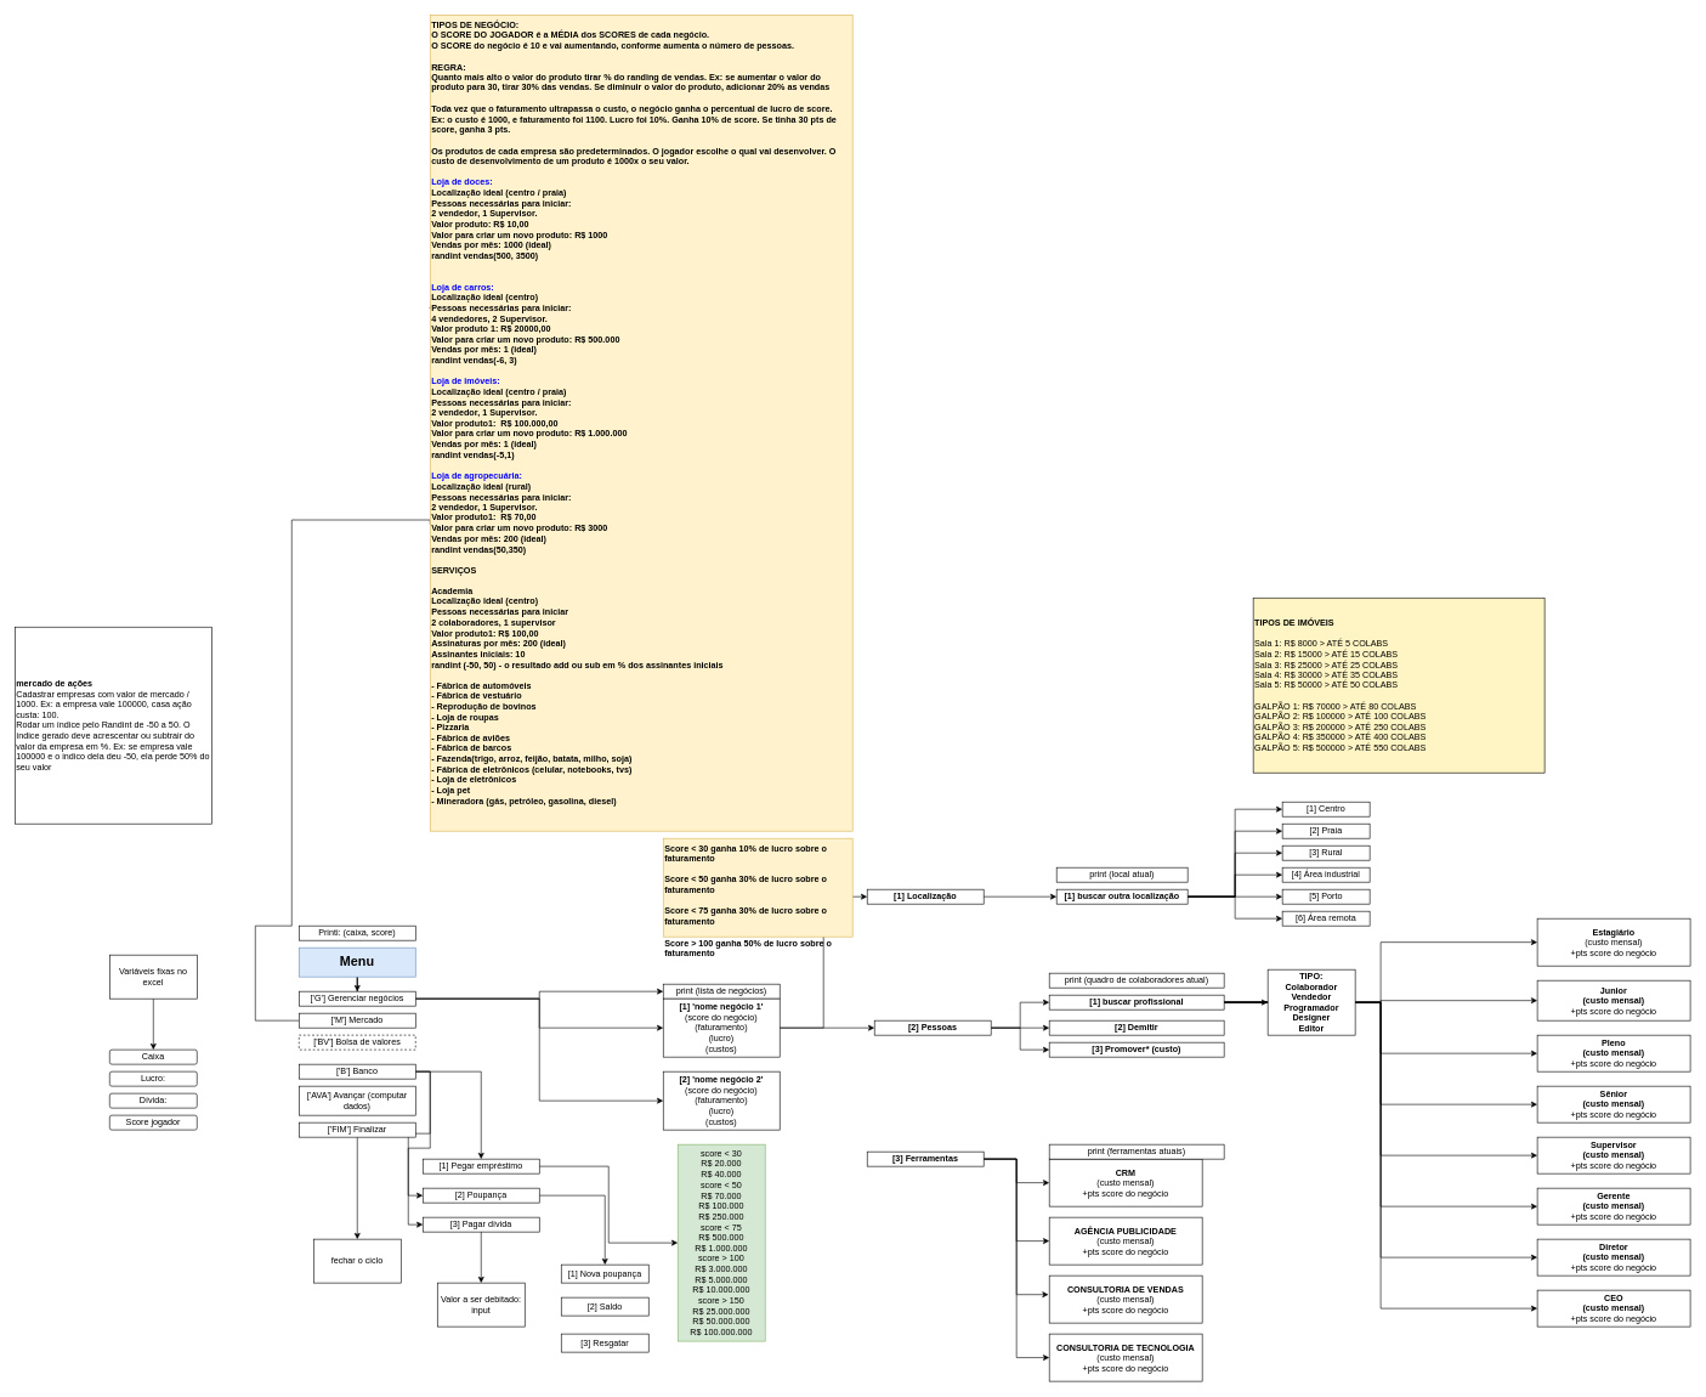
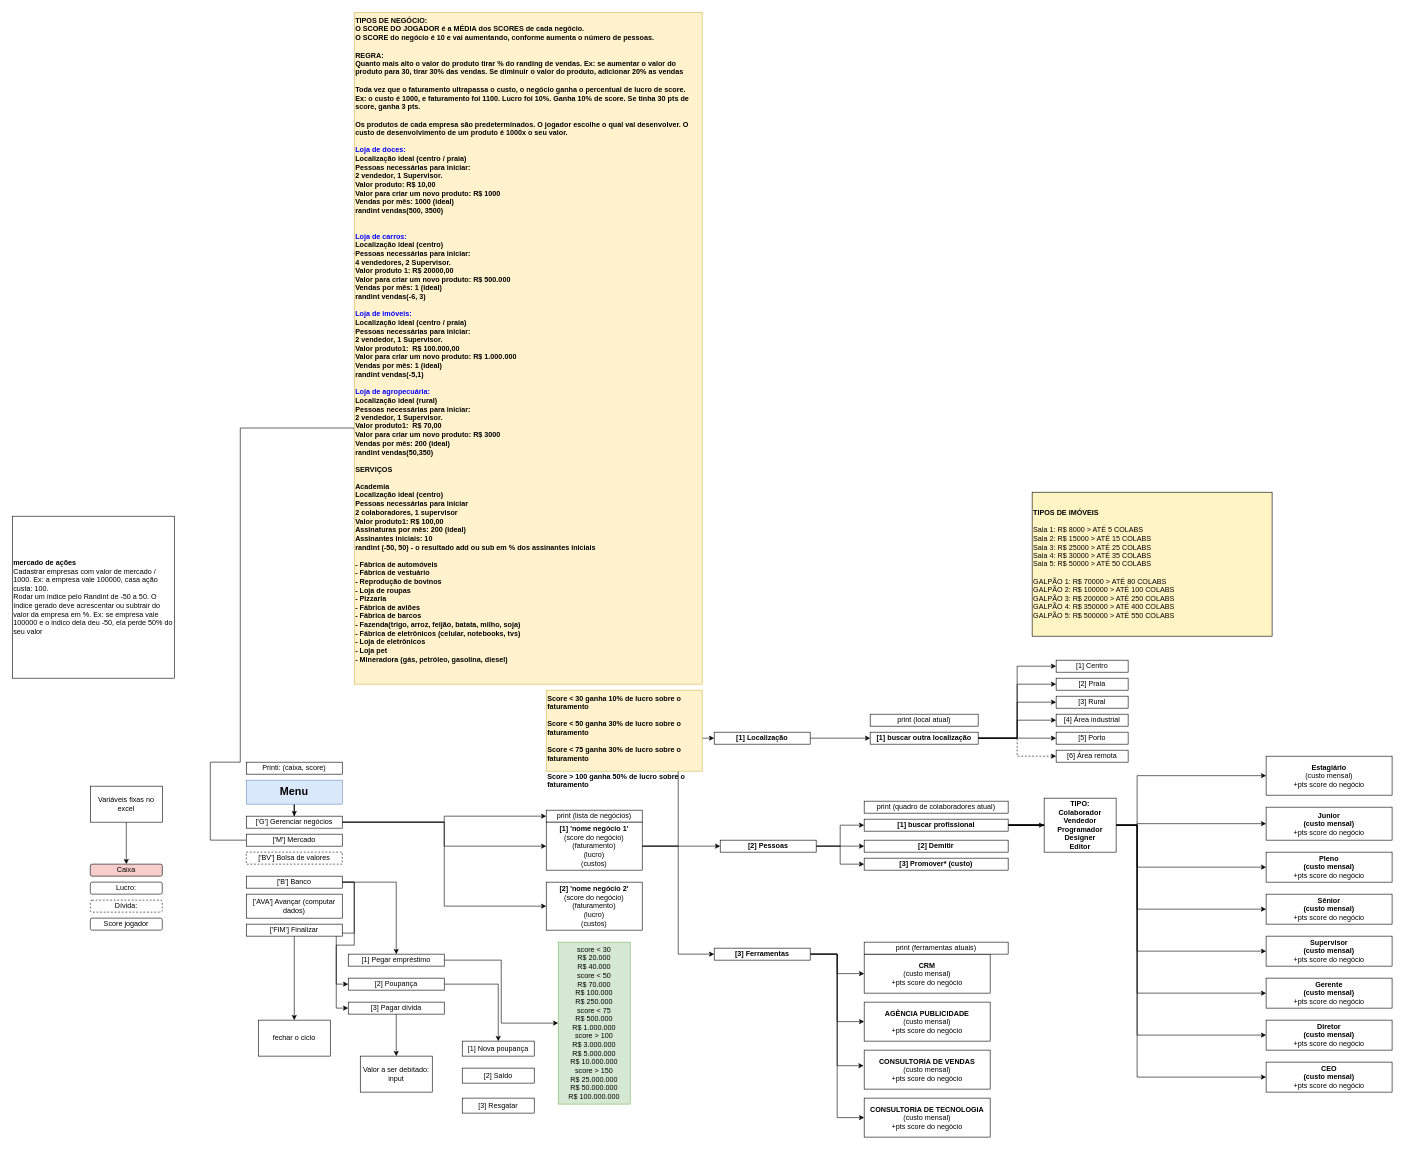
- <mxCell id="43" style="edgeStyle=orthogonalEdgeStyle;rounded=0;orthogonalLoop=1;jettySize=auto;html=1;entryX=0;entryY=0.5;entryDx=0;entryDy=0;" edge="1" parent="1" source="45" target="97"><mxGeometry relative="1" as="geometry" /></mxCell>
+ <mxCell id="43" style="edgeStyle=orthogonalEdgeStyle;rounded=0;orthogonalLoop=1;jettySize=auto;html=1;entryX=0;entryY=0.5;entryDx=0;entryDy=0;dashed=1;" edge="1" parent="1" source="45" target="97"><mxGeometry relative="1" as="geometry" /></mxCell>
- <mxCell id="4" value="Caixa" style="rounded=1;whiteSpace=wrap;html=1;" vertex="1" parent="1"><mxGeometry x="150" y="1440" width="120" height="20" as="geometry" /></mxCell>
+ <mxCell id="4" value="Caixa" style="rounded=1;whiteSpace=wrap;html=1;fillColor=#f8cecc;" vertex="1" parent="1"><mxGeometry x="150" y="1440" width="120" height="20" as="geometry" /></mxCell>
- <mxCell id="6" value="Dívida:" style="rounded=1;whiteSpace=wrap;html=1;" vertex="1" parent="1"><mxGeometry x="150" y="1500" width="120" height="20" as="geometry" /></mxCell>
+ <mxCell id="6" value="Dívida:" style="rounded=1;whiteSpace=wrap;html=1;dashed=1;" vertex="1" parent="1"><mxGeometry x="150" y="1500" width="120" height="20" as="geometry" /></mxCell>
+ <mxCell id="26" style="edgeStyle=orthogonalEdgeStyle;rounded=0;orthogonalLoop=1;jettySize=auto;html=1;entryX=0;entryY=0.5;entryDx=0;entryDy=0;" edge="1" parent="1" source="27" target="38"><mxGeometry relative="1" as="geometry" /></mxCell>
